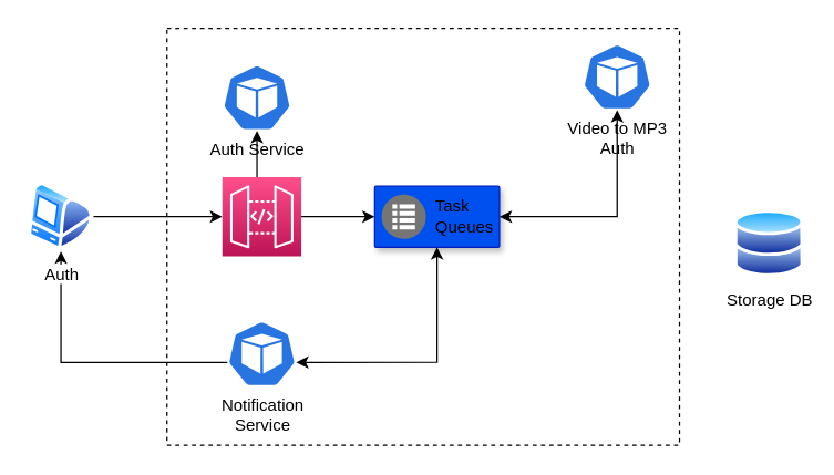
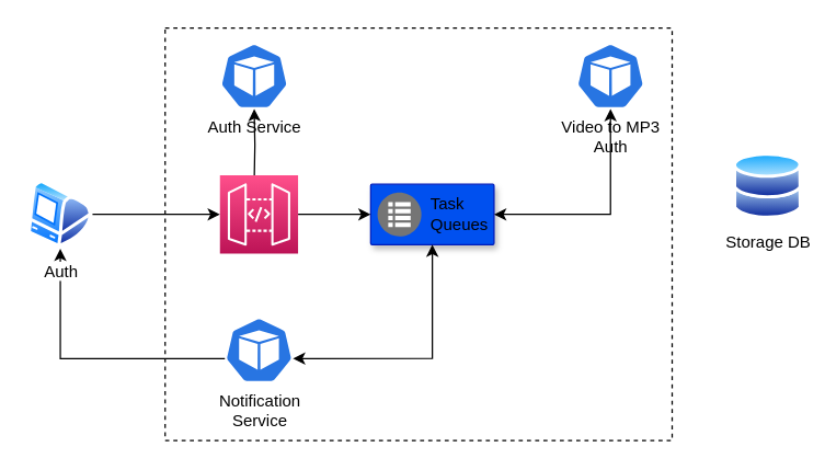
- <mxCell id="3" value="Auth Service" style="sketch=0;html=1;dashed=0;whitespace=wrap;fillColor=#2875E2;strokeColor=#ffffff;points=[[0.005,0.63,0],[0.1,0.2,0],[0.9,0.2,0],[0.5,0,0],[0.995,0.63,0],[0.72,0.99,0],[0.5,1,0],[0.28,0.99,0]];verticalLabelPosition=bottom;align=center;verticalAlign=top;shape=mxgraph.kubernetes.icon;prIcon=pod" vertex="1" parent="1"><mxGeometry x="160" y="46" width="50" height="48" as="geometry" /></mxCell>
+ <mxCell id="3" value="Auth Service" style="sketch=0;html=1;dashed=0;whitespace=wrap;fillColor=#2875E2;strokeColor=#ffffff;points=[[0.005,0.63,0],[0.1,0.2,0],[0.9,0.2,0],[0.5,0,0],[0.995,0.63,0],[0.72,0.99,0],[0.5,1,0],[0.28,0.99,0]];verticalLabelPosition=bottom;align=center;verticalAlign=top;shape=mxgraph.kubernetes.icon;prIcon=pod" vertex="1" parent="1"><mxGeometry x="160" y="31" width="50" height="48" as="geometry" /></mxCell>
- <mxCell id="13" value="Storage DB" style="image;aspect=fixed;perimeter=ellipsePerimeter;html=1;align=center;shadow=0;dashed=0;spacingTop=3;image=img/lib/active_directory/databases.svg;" vertex="1" parent="1"><mxGeometry x="530" y="151" width="50" height="49" as="geometry" /></mxCell>
+ <mxCell id="13" value="Storage DB" style="image;aspect=fixed;perimeter=ellipsePerimeter;html=1;align=center;shadow=0;dashed=0;spacingTop=3;image=img/lib/active_directory/databases.svg;" vertex="1" parent="1"><mxGeometry x="535" y="111" width="50" height="49" as="geometry" /></mxCell>
- <mxCell id="16" value="&lt;font color=&quot;#ffffff&quot;&gt;API Gateway&lt;/font&gt;" style="sketch=0;points=[[0,0,0],[0.25,0,0],[0.5,0,0],[0.75,0,0],[1,0,0],[0,1,0],[0.25,1,0],[0.5,1,0],[0.75,1,0],[1,1,0],[0,0.25,0],[0,0.5,0],[0,0.75,0],[1,0.25,0],[1,0.5,0],[1,0.75,0]];outlineConnect=0;fontColor=#232F3E;gradientColor=#FF4F8B;gradientDirection=north;fillColor=#BC1356;strokeColor=#ffffff;dashed=0;verticalLabelPosition=bottom;verticalAlign=top;align=center;html=1;fontSize=12;fontStyle=0;aspect=fixed;shape=mxgraph.aws4.resourceIcon;resIcon=mxgraph.aws4.api_gateway;" vertex="1" parent="1"><mxGeometry x="160" y="127.5" width="57" height="57" as="geometry" /></mxCell>
+ <mxCell id="16" value="&lt;font color=&quot;#ffffff&quot;&gt;API Storage&lt;/font&gt;" style="sketch=0;points=[[0,0,0],[0.25,0,0],[0.5,0,0],[0.75,0,0],[1,0,0],[0,1,0],[0.25,1,0],[0.5,1,0],[0.75,1,0],[1,1,0],[0,0.25,0],[0,0.5,0],[0,0.75,0],[1,0.25,0],[1,0.5,0],[1,0.75,0]];outlineConnect=0;fontColor=#232F3E;gradientColor=#FF4F8B;gradientDirection=north;fillColor=#BC1356;strokeColor=#ffffff;dashed=0;verticalLabelPosition=bottom;verticalAlign=top;align=center;html=1;fontSize=12;fontStyle=0;aspect=fixed;shape=mxgraph.aws4.resourceIcon;resIcon=mxgraph.aws4.api_gateway;" vertex="1" parent="1"><mxGeometry x="160" y="127.5" width="57" height="57" as="geometry" /></mxCell>
